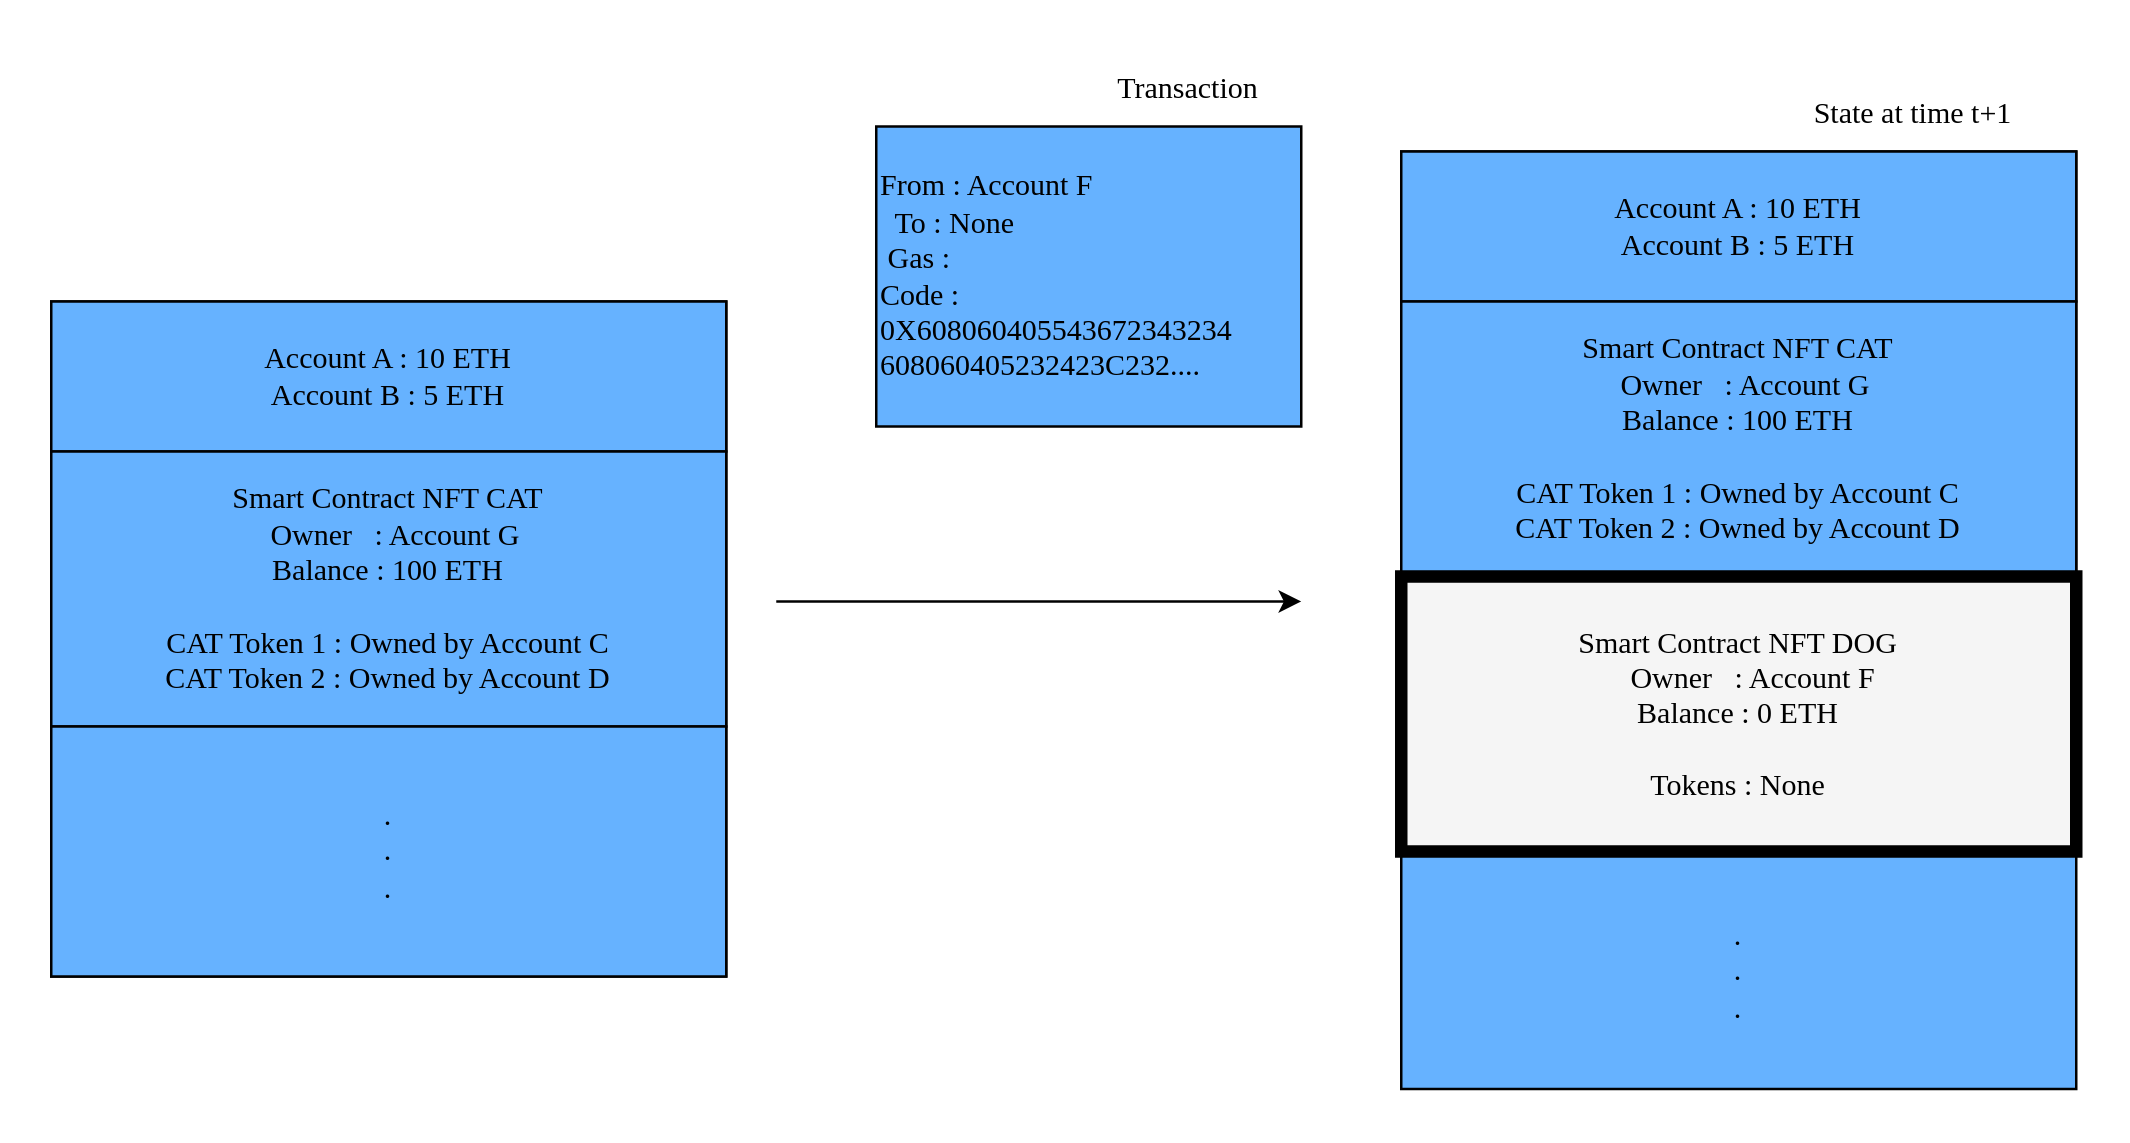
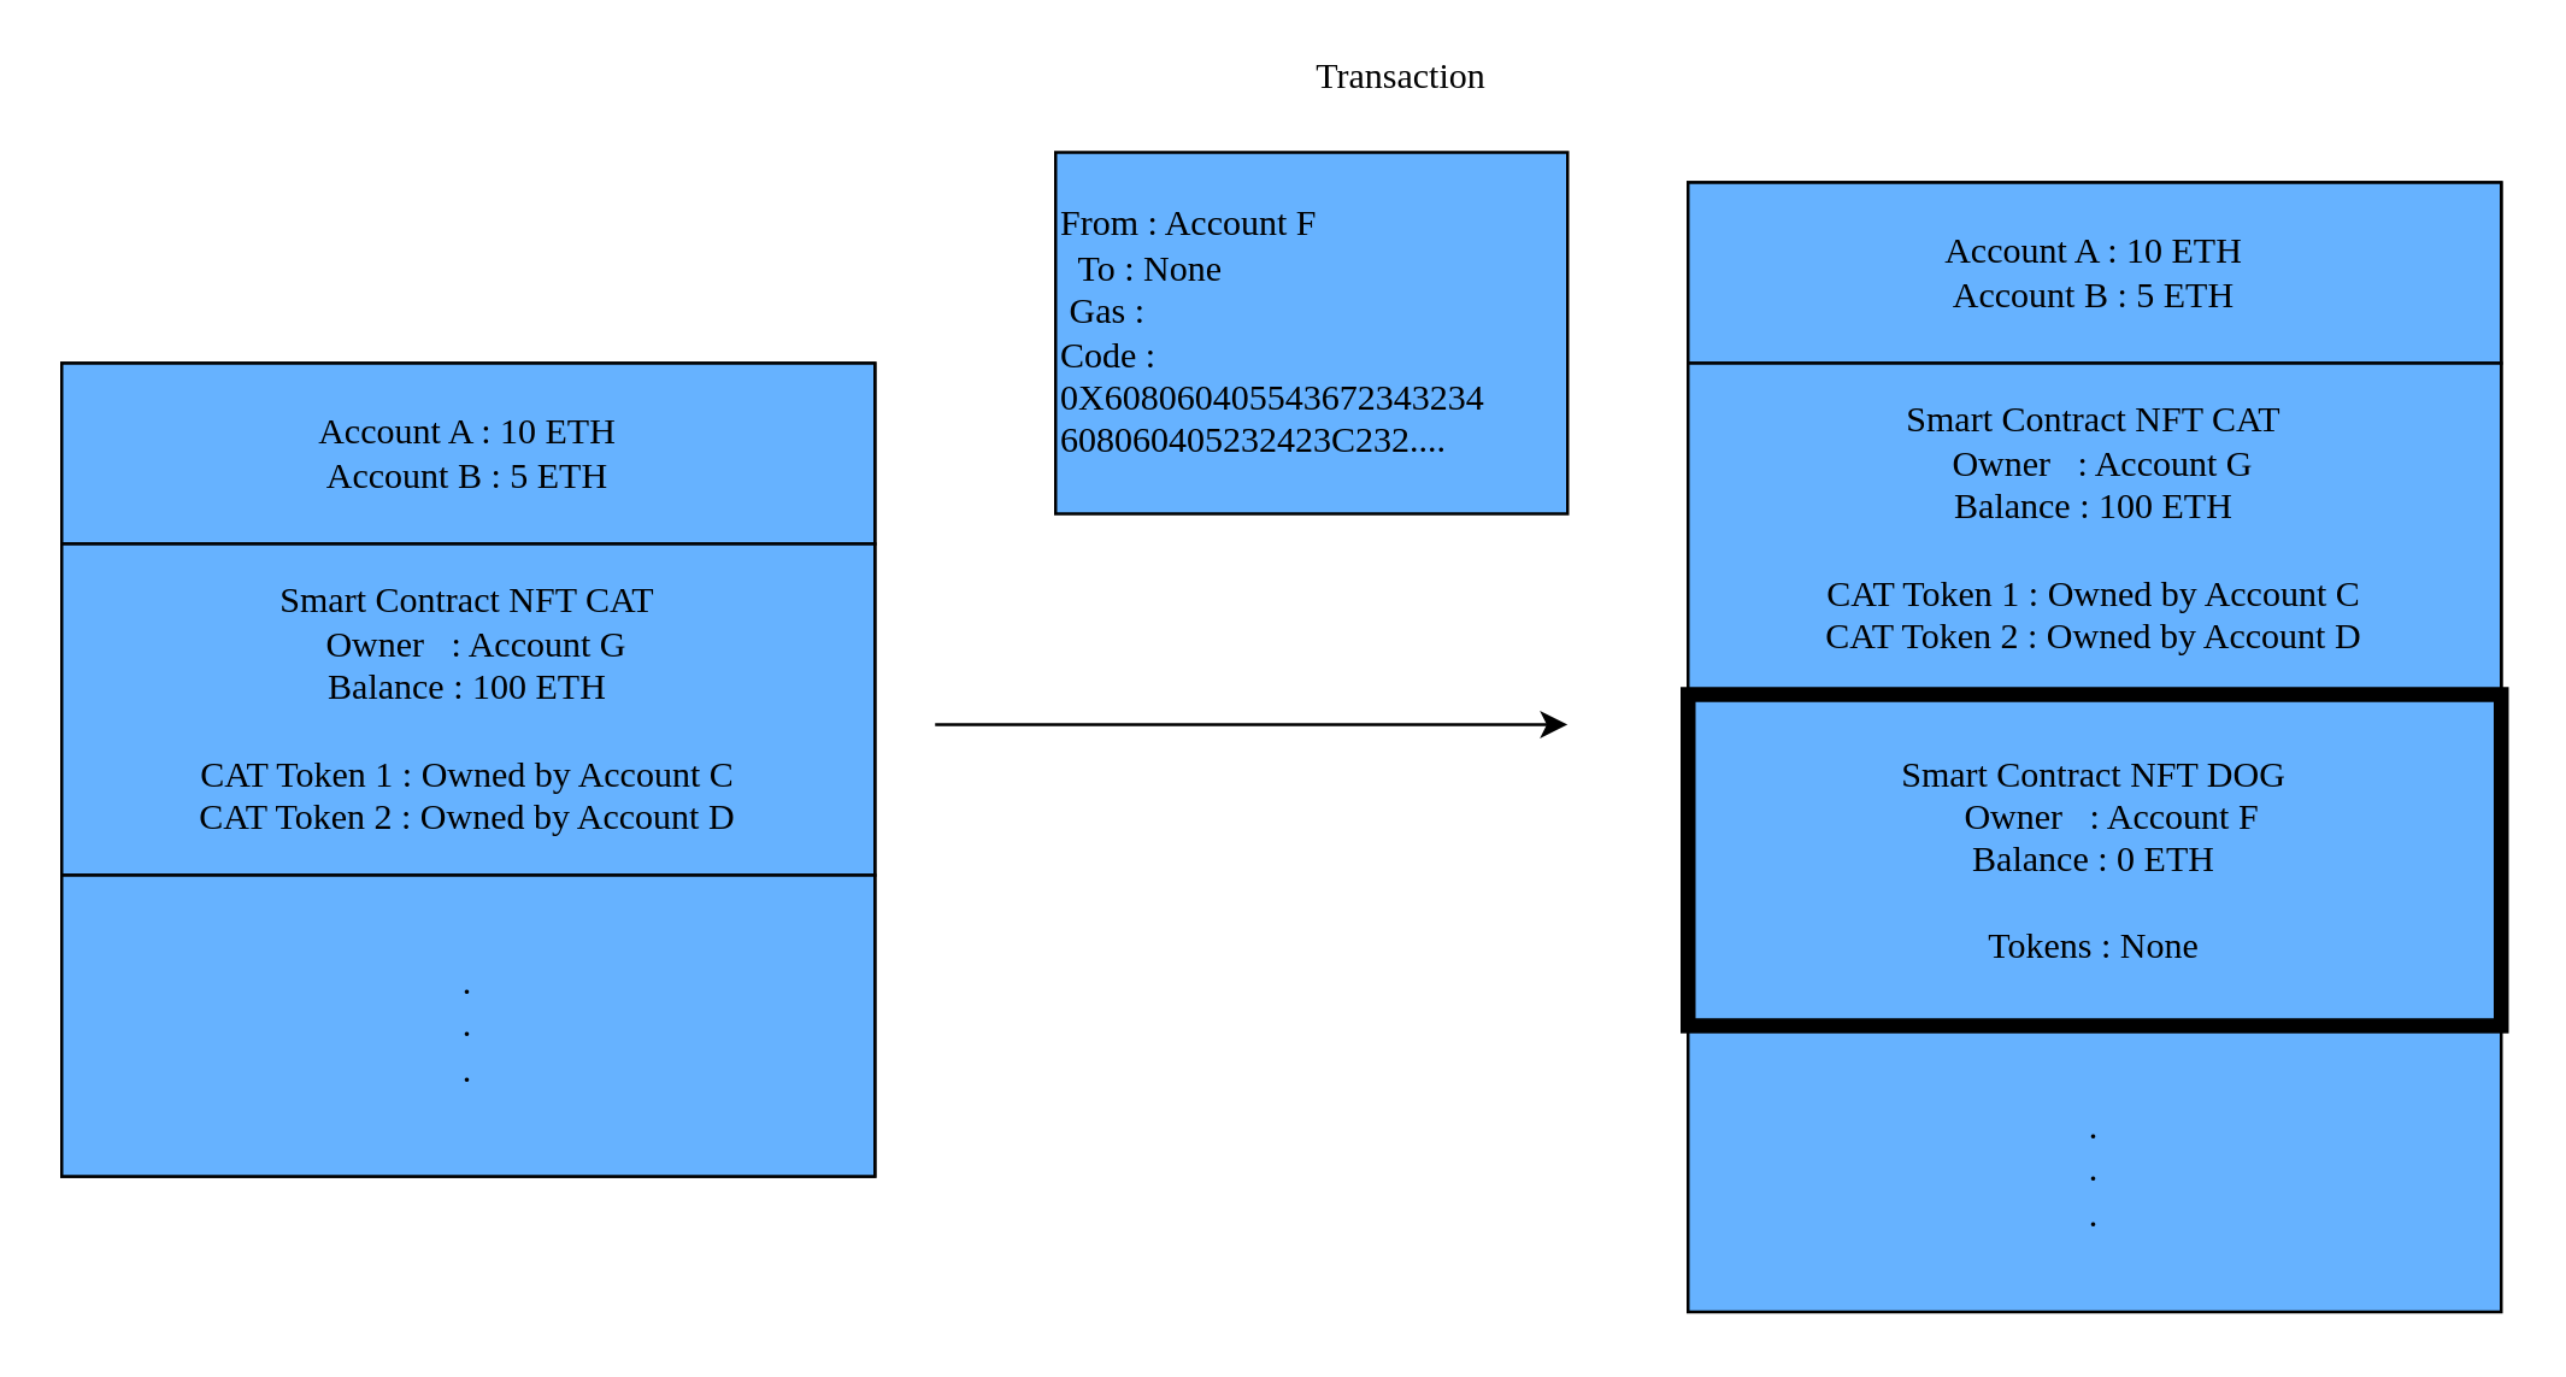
- <mxCell id="14" value="Transaction" style="text;html=1;strokeColor=none;fillColor=none;align=center;verticalAlign=middle;whiteSpace=wrap;rounded=0;fontFamily=Fira Code;fontSource=https%3A%2F%2Ffonts.googleapis.com%2Fcss%3Ffamily%3DFira%2BCode;" vertex="1" parent="1"><mxGeometry x="410" y="20" width="130" height="30" as="geometry" /></mxCell>
+ <mxCell id="14" value="Transaction" style="text;html=1;strokeColor=none;fillColor=none;align=center;verticalAlign=middle;whiteSpace=wrap;rounded=0;fontFamily=Fira Code;fontSource=https%3A%2F%2Ffonts.googleapis.com%2Fcss%3Ffamily%3DFira%2BCode;" vertex="1" parent="1"><mxGeometry x="400" y="10" width="130" height="30" as="geometry" /></mxCell>
- <mxCell id="11" value="State at time t+1" style="text;html=1;strokeColor=none;fillColor=none;align=center;verticalAlign=middle;whiteSpace=wrap;rounded=0;fontFamily=Fira Code;fontSource=https%3A%2F%2Ffonts.googleapis.com%2Fcss%3Ffamily%3DFira%2BCode;" vertex="1" parent="1"><mxGeometry x="700" y="30" width="130" height="30" as="geometry" /></mxCell>
- <mxCell id="10" value="&lt;span&gt;Smart Contract NFT DOG&lt;br&gt;&amp;nbsp; &amp;nbsp; Owner&amp;nbsp; &amp;nbsp;: Account F&lt;br&gt;&lt;/span&gt;&lt;span&gt;&lt;/span&gt;Balance : 0 ETH&lt;br&gt;&lt;br&gt;Tokens : None" style="rounded=0;whiteSpace=wrap;html=1;fontFamily=Fira Code;fontSource=https%3A%2F%2Ffonts.googleapis.com%2Fcss%3Ffamily%3DFira%2BCode;fillColor=#f5f5f5;strokeWidth=5;" vertex="1" parent="1"><mxGeometry x="560" y="230" width="270" height="110" as="geometry" /></mxCell>
+ <mxCell id="10" value="&lt;span&gt;Smart Contract NFT DOG&lt;br&gt;&amp;nbsp; &amp;nbsp; Owner&amp;nbsp; &amp;nbsp;: Account F&lt;br&gt;&lt;/span&gt;&lt;span&gt;&lt;/span&gt;Balance : 0 ETH&lt;br&gt;&lt;br&gt;Tokens : None" style="rounded=0;whiteSpace=wrap;html=1;fontFamily=Fira Code;fontSource=https%3A%2F%2Ffonts.googleapis.com%2Fcss%3Ffamily%3DFira%2BCode;fillColor=#66B2FF;strokeWidth=5;" vertex="1" parent="1"><mxGeometry x="560" y="230" width="270" height="110" as="geometry" /></mxCell>
